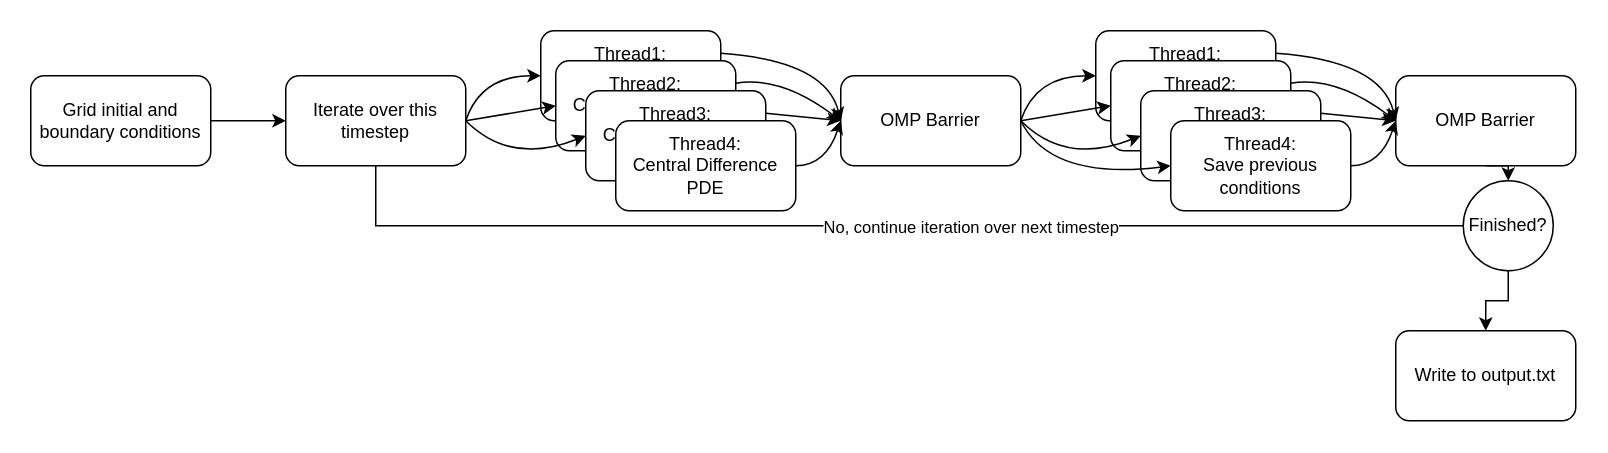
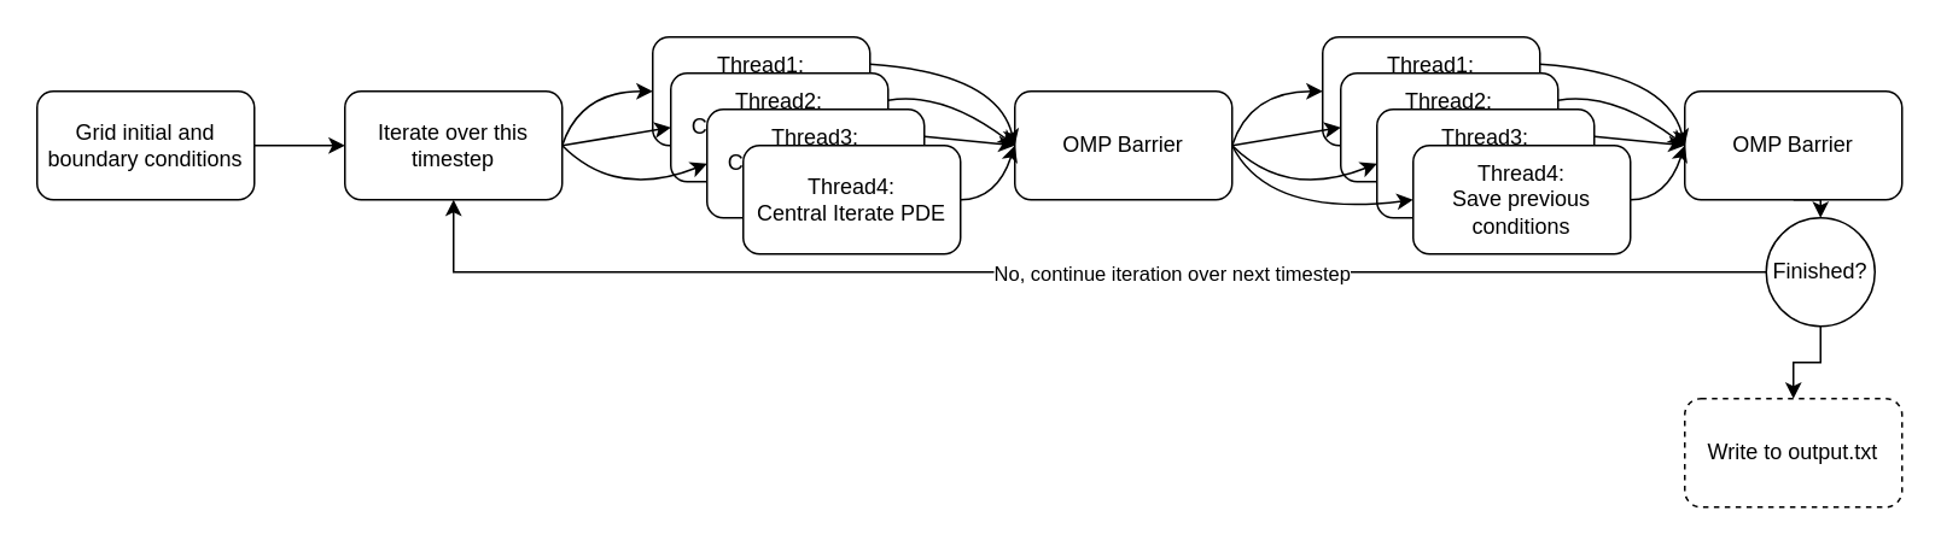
- <mxCell id="8" value="Thread4:&lt;br&gt;Central Difference PDE" style="rounded=1;whiteSpace=wrap;html=1;" vertex="1" parent="1"><mxGeometry x="410" y="80" width="120" height="60" as="geometry" /></mxCell>
+ <mxCell id="8" value="Thread4:&lt;br&gt;Central Iterate PDE" style="rounded=1;whiteSpace=wrap;html=1;" vertex="1" parent="1"><mxGeometry x="410" y="80" width="120" height="60" as="geometry" /></mxCell>
- <mxCell id="31" style="edgeStyle=orthogonalEdgeStyle;rounded=0;orthogonalLoop=1;jettySize=auto;html=1;entryX=0.5;entryY=1;entryDx=0;entryDy=0;endArrow=none;" edge="1" parent="1" source="34" target="4"><mxGeometry relative="1" as="geometry" /></mxCell>
+ <mxCell id="31" style="edgeStyle=orthogonalEdgeStyle;rounded=0;orthogonalLoop=1;jettySize=auto;html=1;entryX=0.5;entryY=1;entryDx=0;entryDy=0;" edge="1" parent="1" source="34" target="4"><mxGeometry relative="1" as="geometry" /></mxCell>
- <mxCell id="35" value="Write to output.txt" style="rounded=1;whiteSpace=wrap;html=1;" vertex="1" parent="1"><mxGeometry x="930" y="220" width="120" height="60" as="geometry" /></mxCell>
+ <mxCell id="35" value="Write to output.txt" style="rounded=1;whiteSpace=wrap;html=1;dashed=1;" vertex="1" parent="1"><mxGeometry x="930" y="220" width="120" height="60" as="geometry" /></mxCell>
